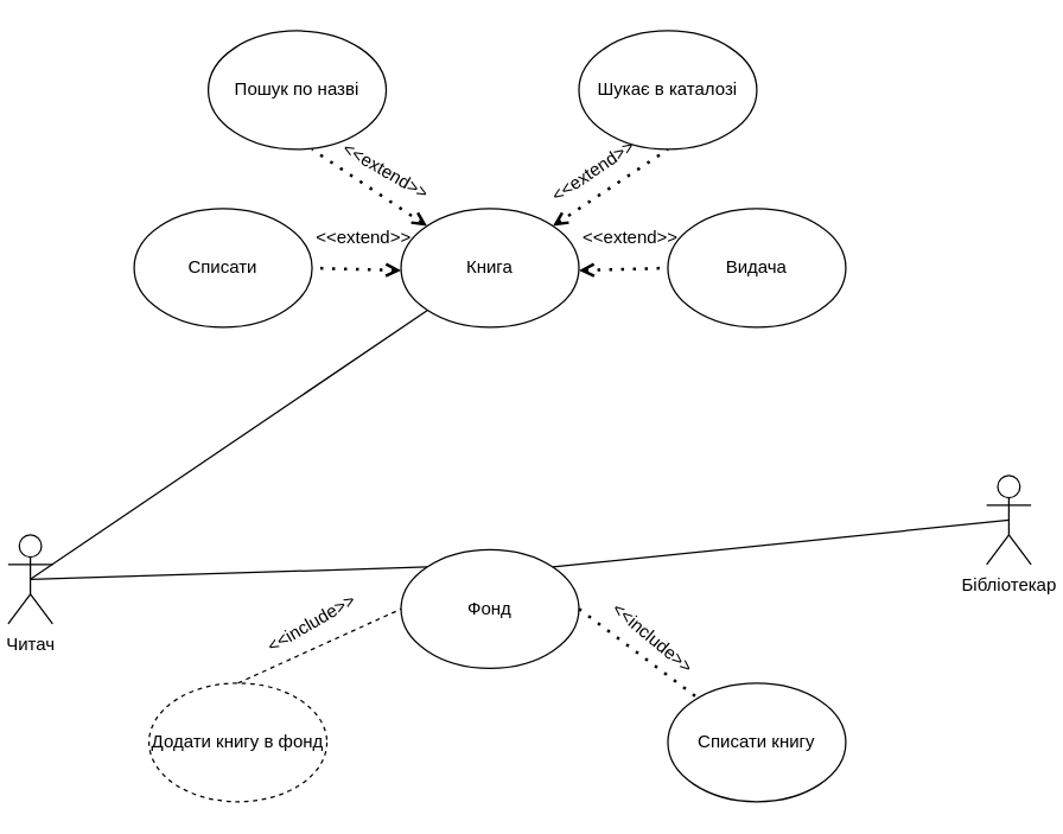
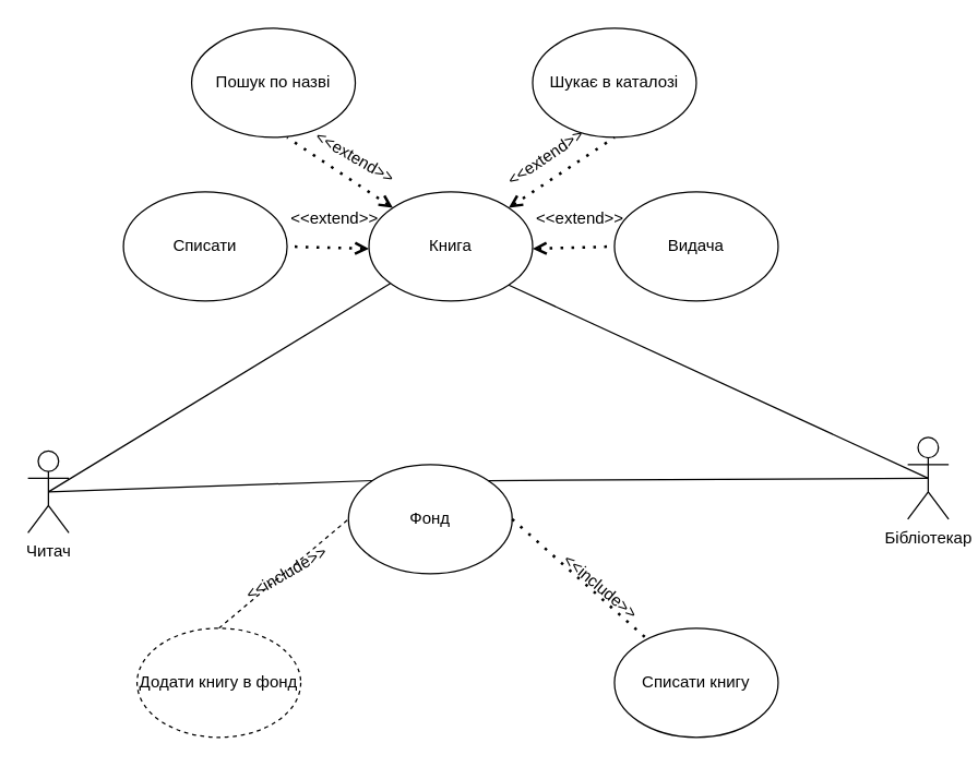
+ <mxCell id="2" style="edgeStyle=none;rounded=0;orthogonalLoop=1;jettySize=auto;html=1;exitX=0.5;exitY=0.5;exitDx=0;exitDy=0;exitPerimeter=0;entryX=1;entryY=1;entryDx=0;entryDy=0;endArrow=none;endFill=0;" edge="1" parent="1" source="3" target="6"><mxGeometry relative="1" as="geometry" /></mxCell>
- <mxCell id="5" value="Читач" style="shape=umlActor;verticalLabelPosition=bottom;verticalAlign=top;html=1;outlineConnect=0;" vertex="1" parent="1"><mxGeometry x="5" y="360" width="30" height="60" as="geometry" /></mxCell>
+ <mxCell id="5" value="Читач" style="shape=umlActor;verticalLabelPosition=bottom;verticalAlign=top;html=1;outlineConnect=0;" vertex="1" parent="1"><mxGeometry x="20" y="330" width="30" height="60" as="geometry" /></mxCell>
- <mxCell id="9" value="Фонд" style="ellipse;whiteSpace=wrap;html=1;" vertex="1" parent="1"><mxGeometry x="270" y="370" width="120" height="80" as="geometry" /></mxCell>
+ <mxCell id="9" value="Фонд" style="ellipse;whiteSpace=wrap;html=1;" vertex="1" parent="1"><mxGeometry x="255" y="340" width="120" height="80" as="geometry" /></mxCell>
